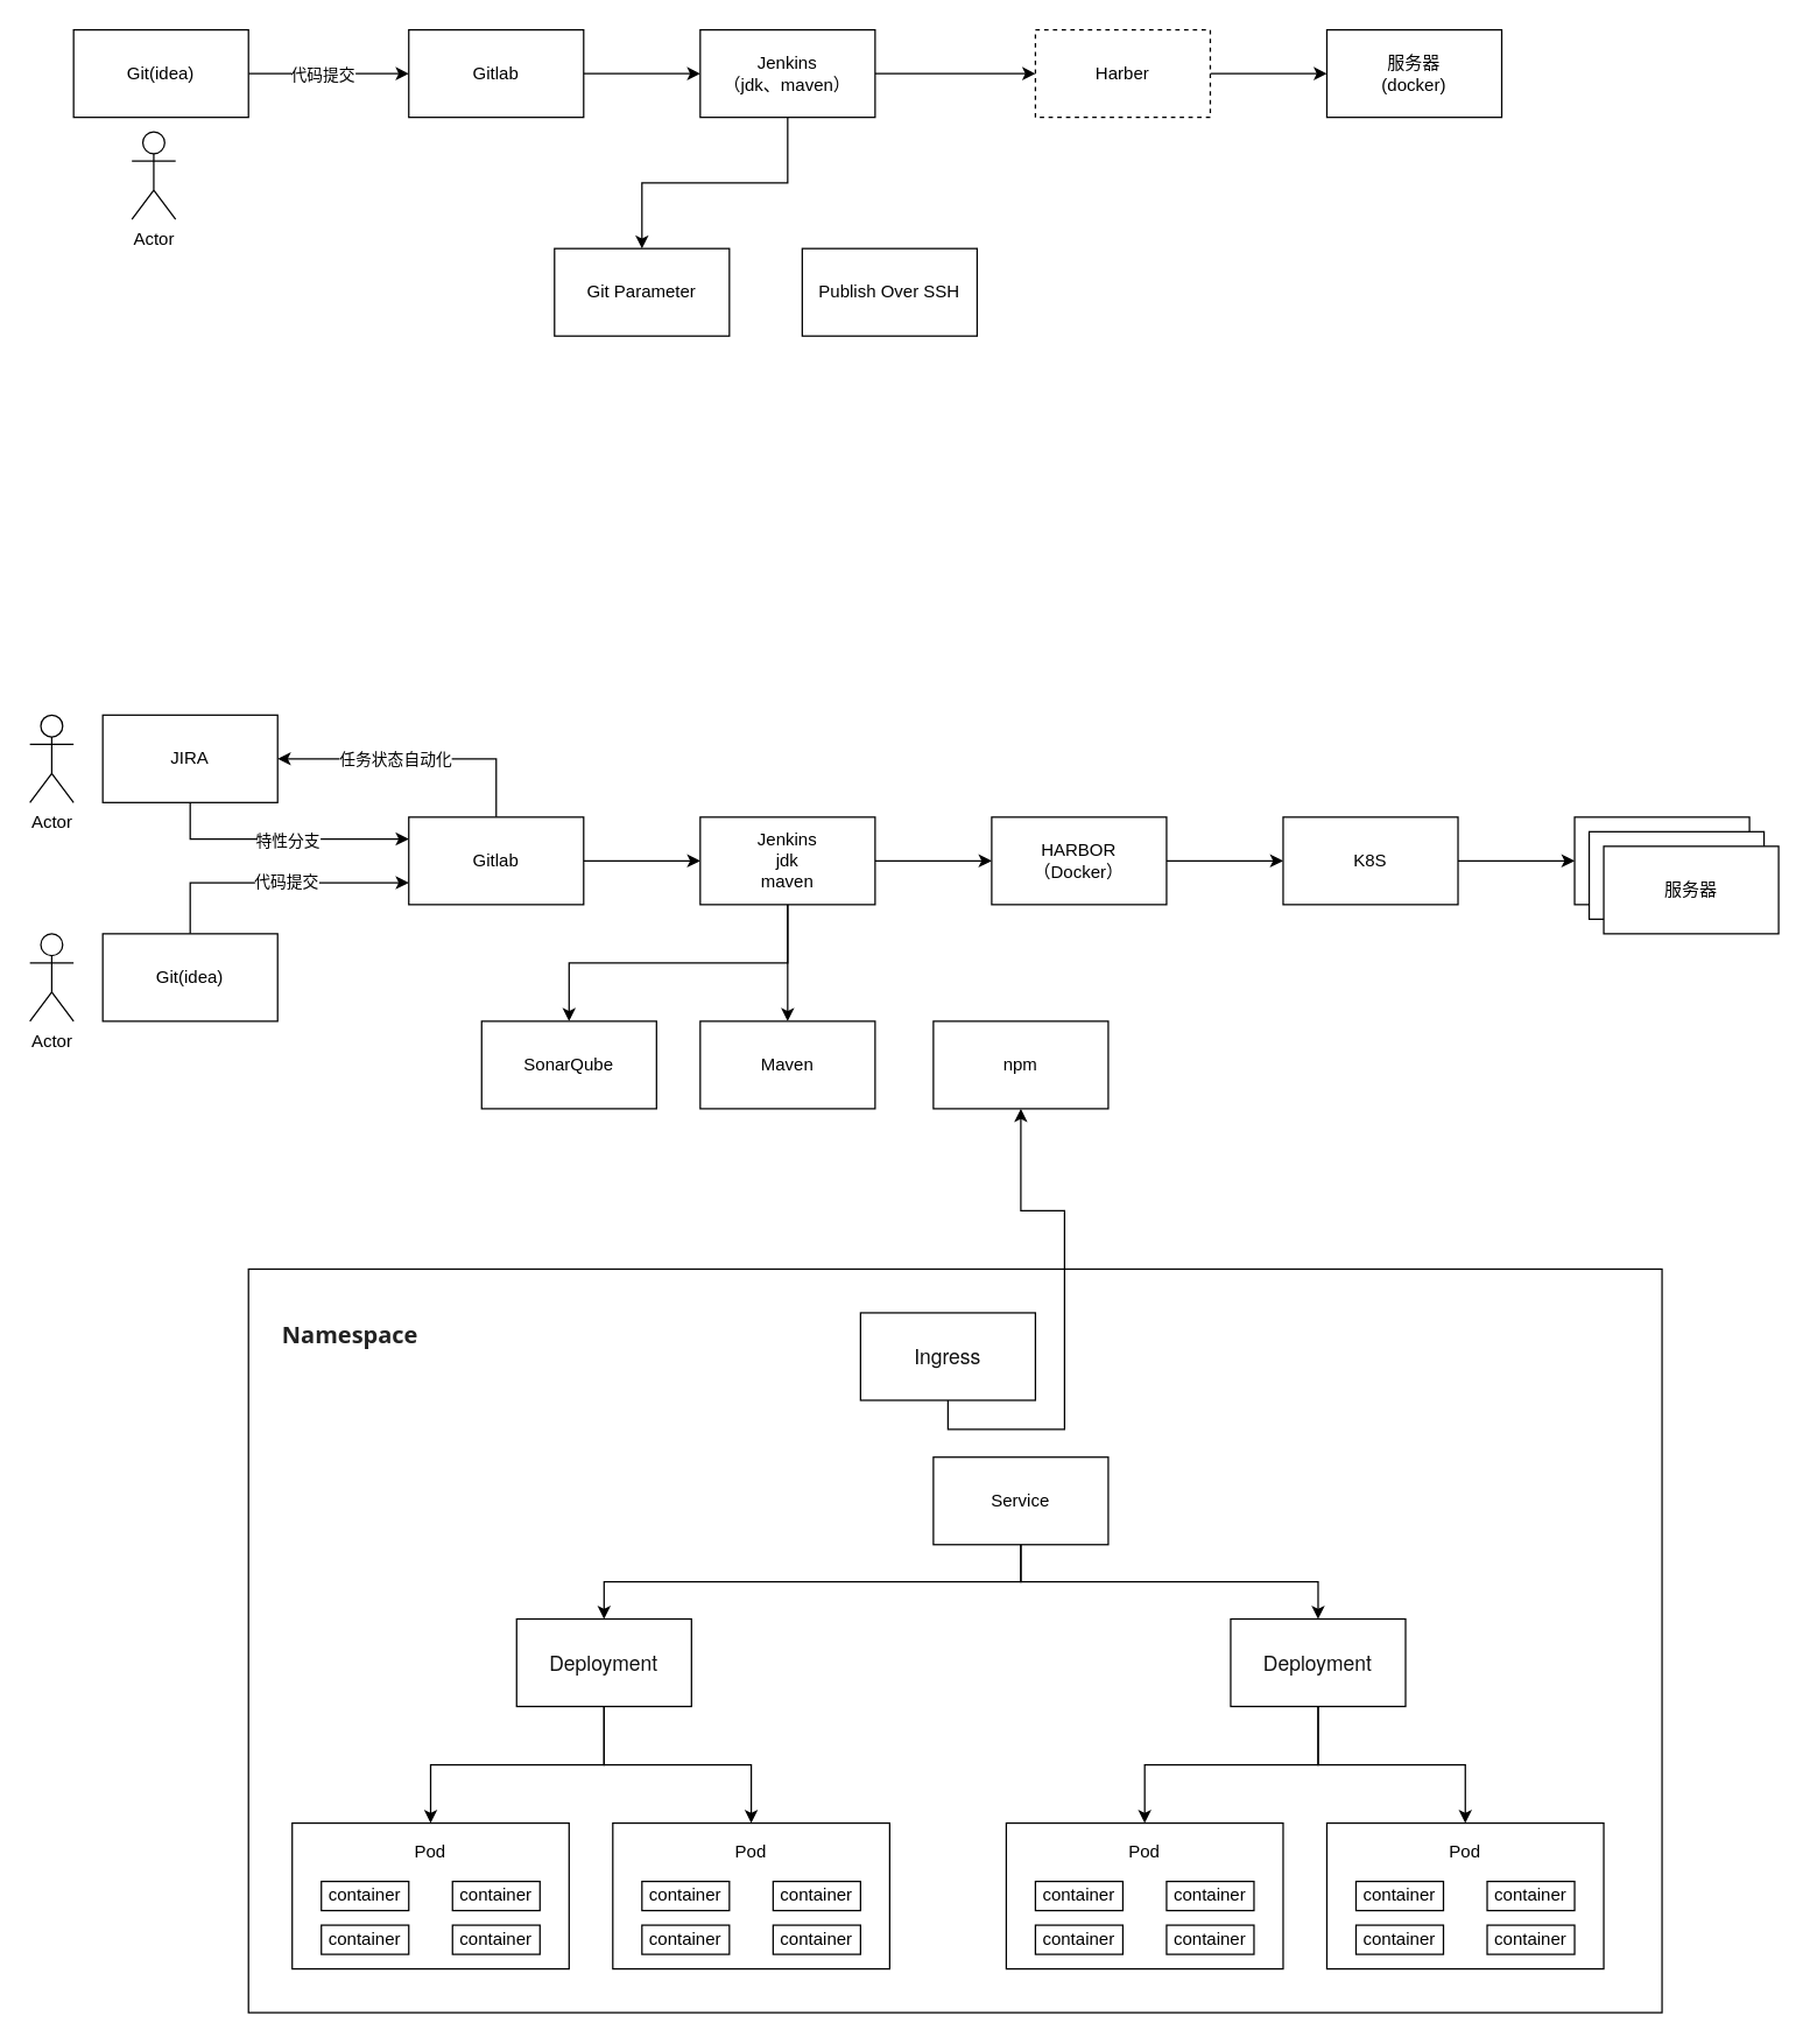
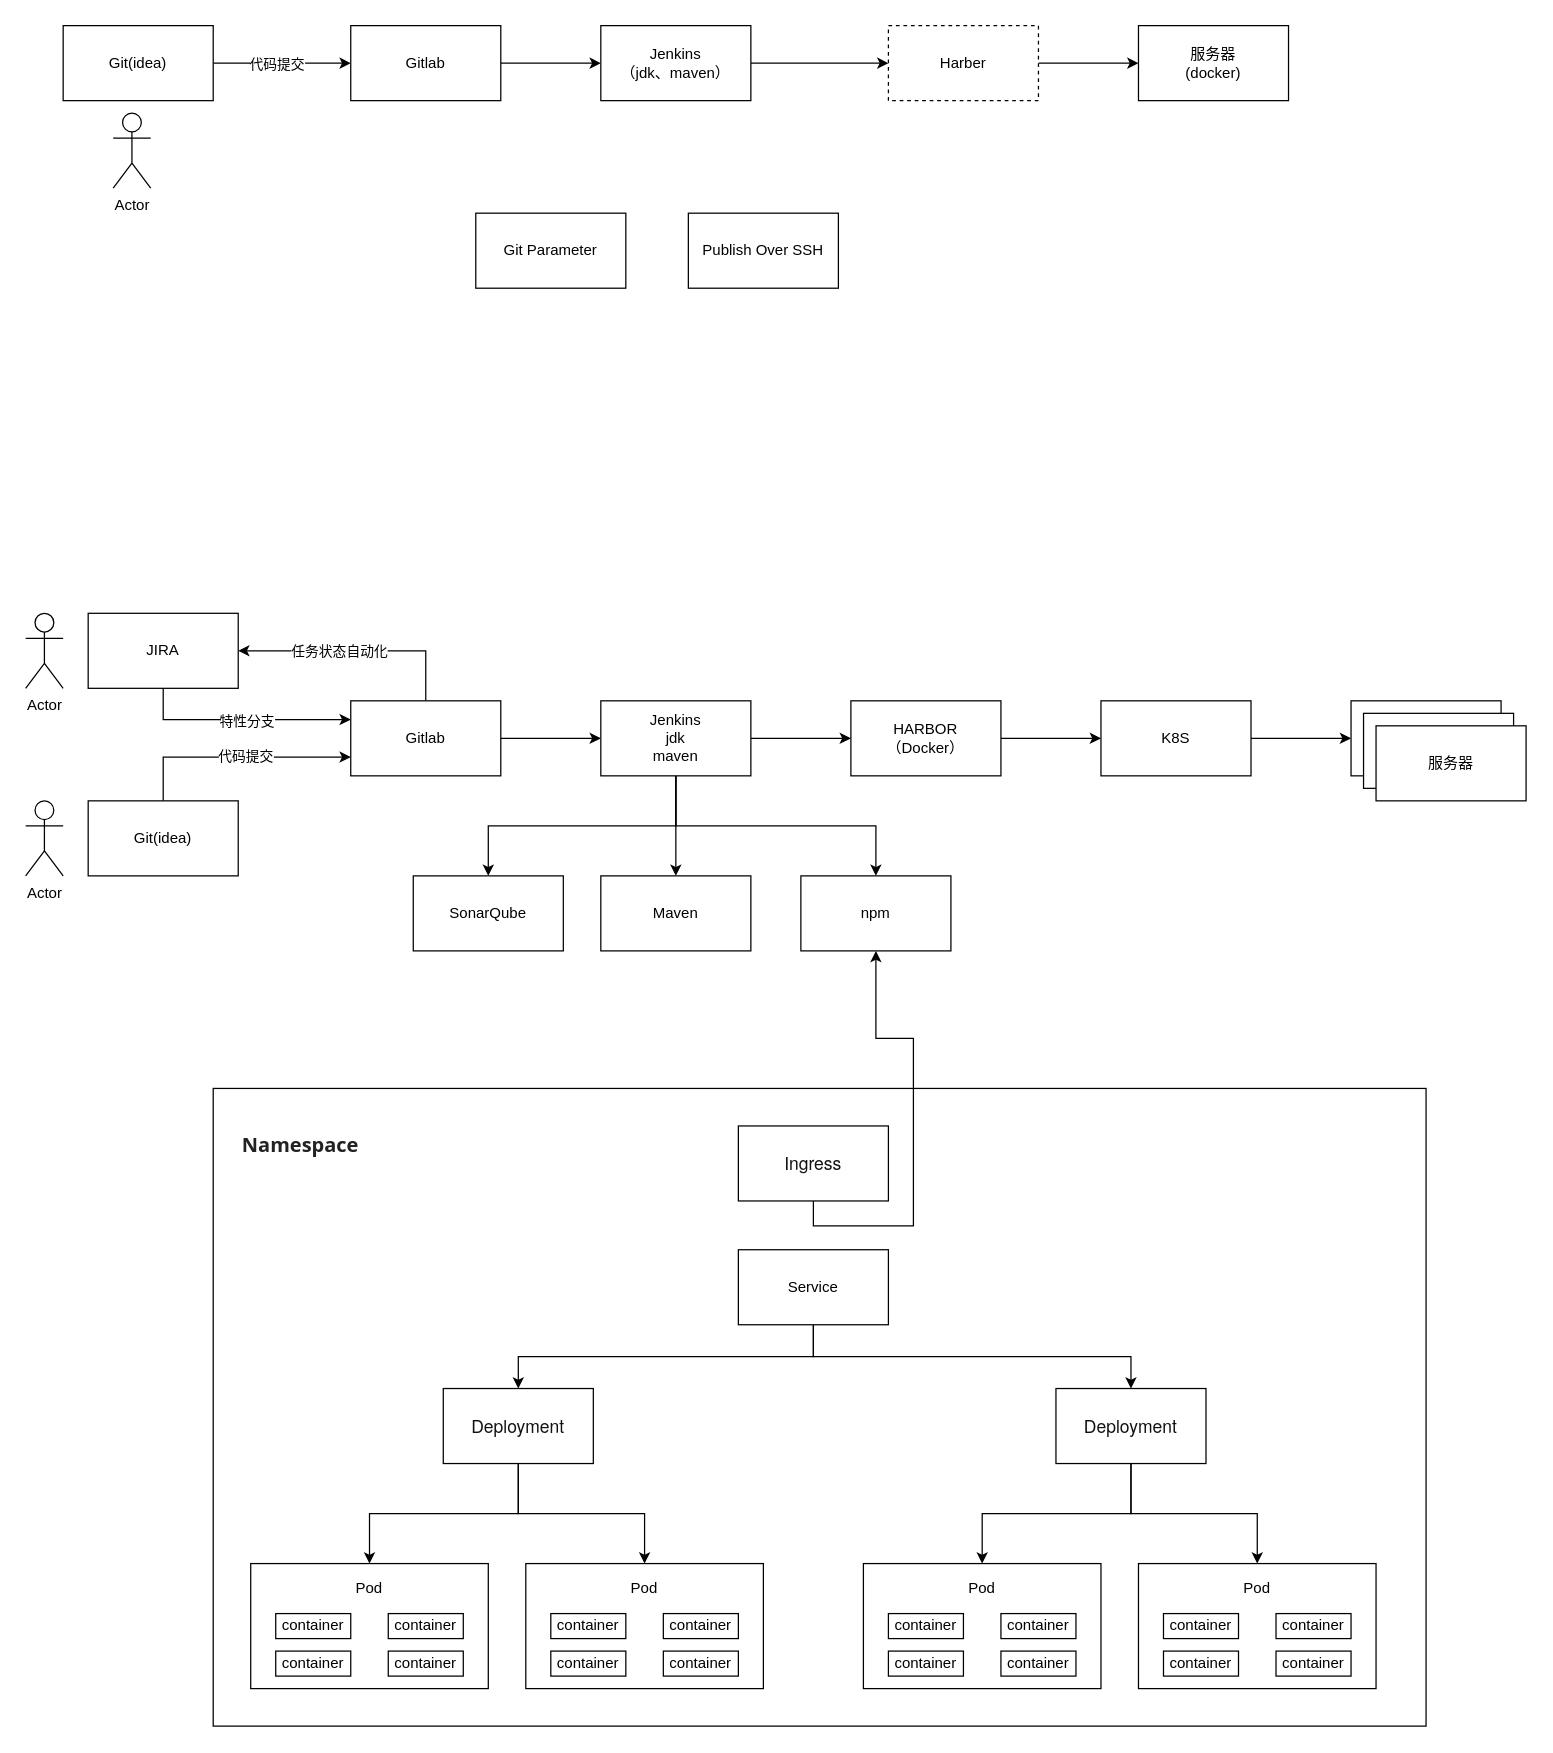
- <mxCell id="9" value="" style="edgeStyle=orthogonalEdgeStyle;rounded=0;orthogonalLoop=1;jettySize=auto;html=1;" parent="1" source="10" target="41" edge="1"><mxGeometry relative="1" as="geometry" /></mxCell>
+ <mxCell id="27" style="edgeStyle=orthogonalEdgeStyle;rounded=0;orthogonalLoop=1;jettySize=auto;html=1;exitX=0.5;exitY=1;exitDx=0;exitDy=0;" parent="1" source="28" target="38" edge="1"><mxGeometry relative="1" as="geometry" /></mxCell>
- <mxCell id="80" value="Service" style="rounded=0;whiteSpace=wrap;html=1;" vertex="1" parent="1"><mxGeometry x="640" y="999" width="120" height="60" as="geometry" /></mxCell>
+ <mxCell id="80" value="Service" style="rounded=0;whiteSpace=wrap;html=1;" vertex="1" parent="1"><mxGeometry x="590" y="999" width="120" height="60" as="geometry" /></mxCell>
